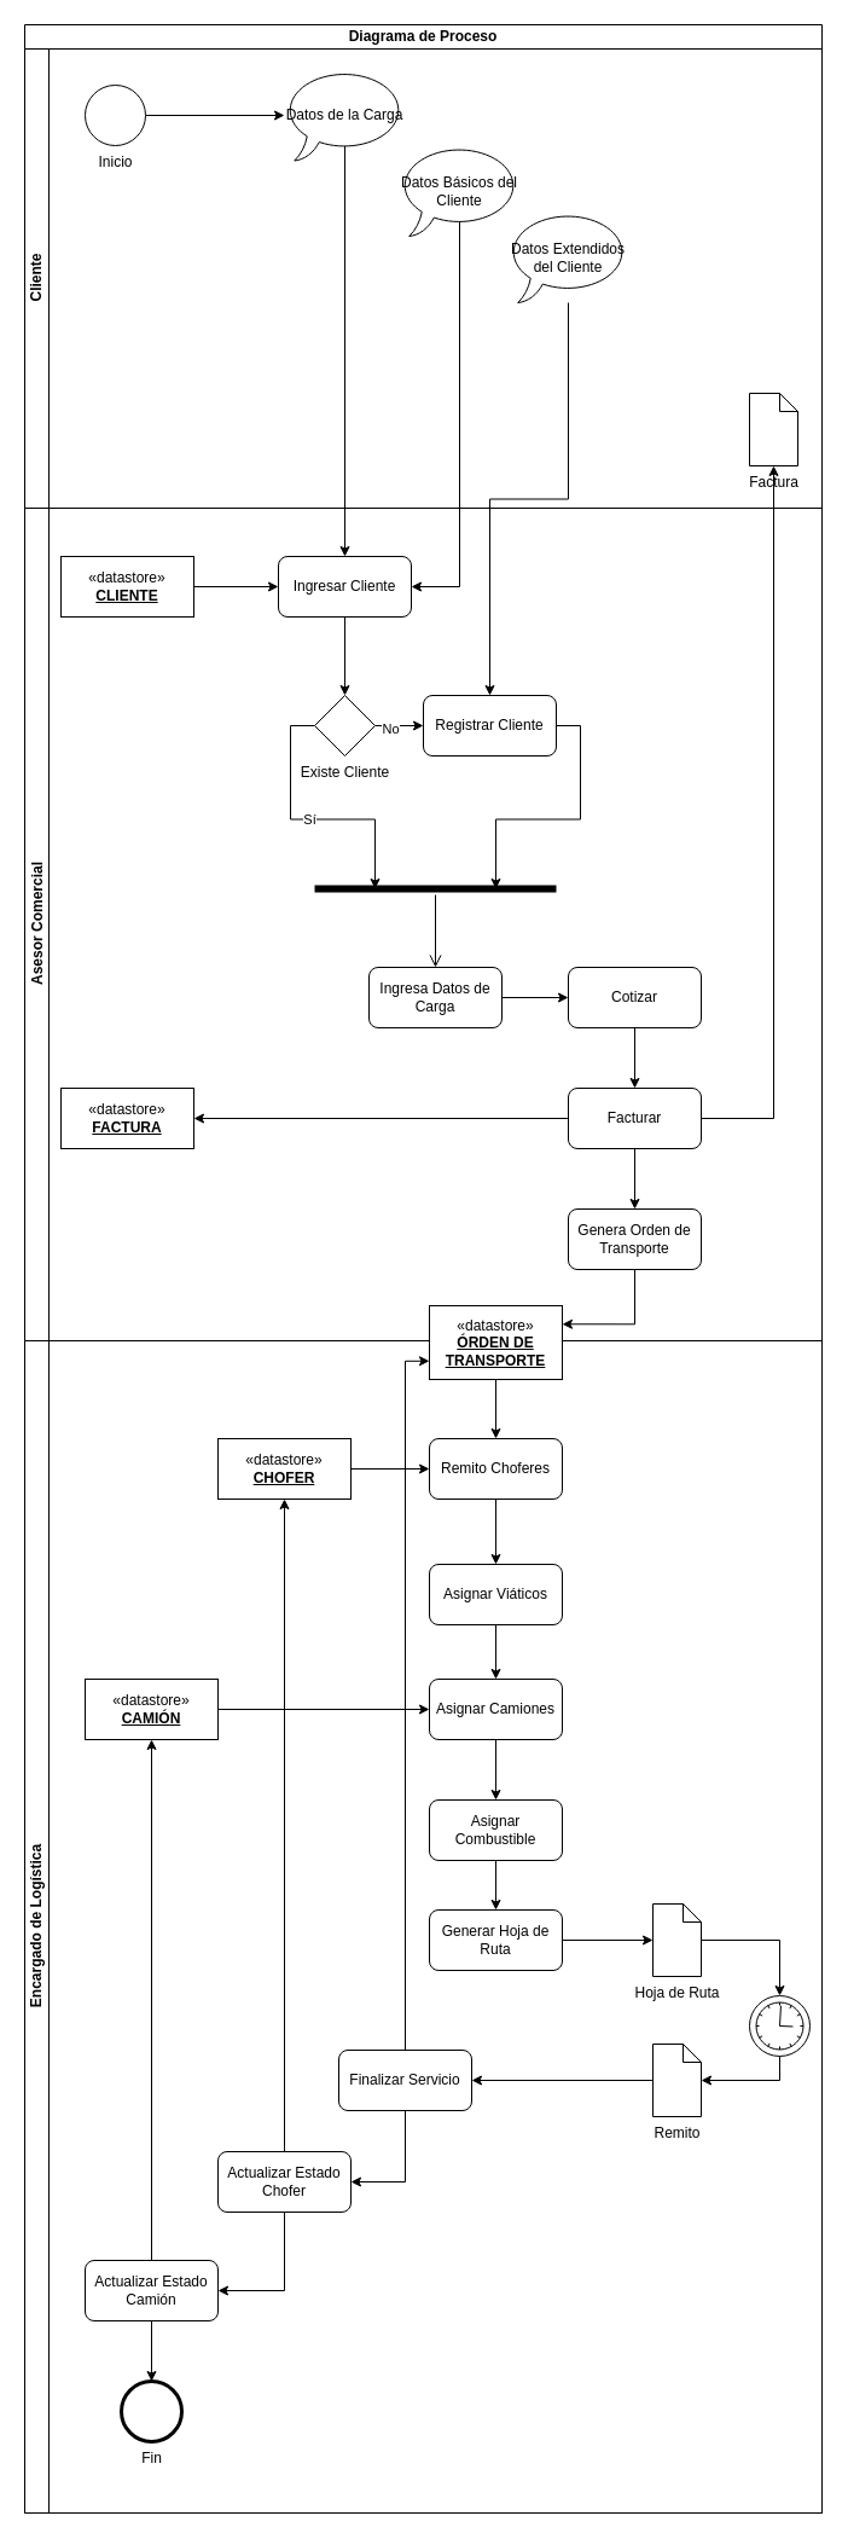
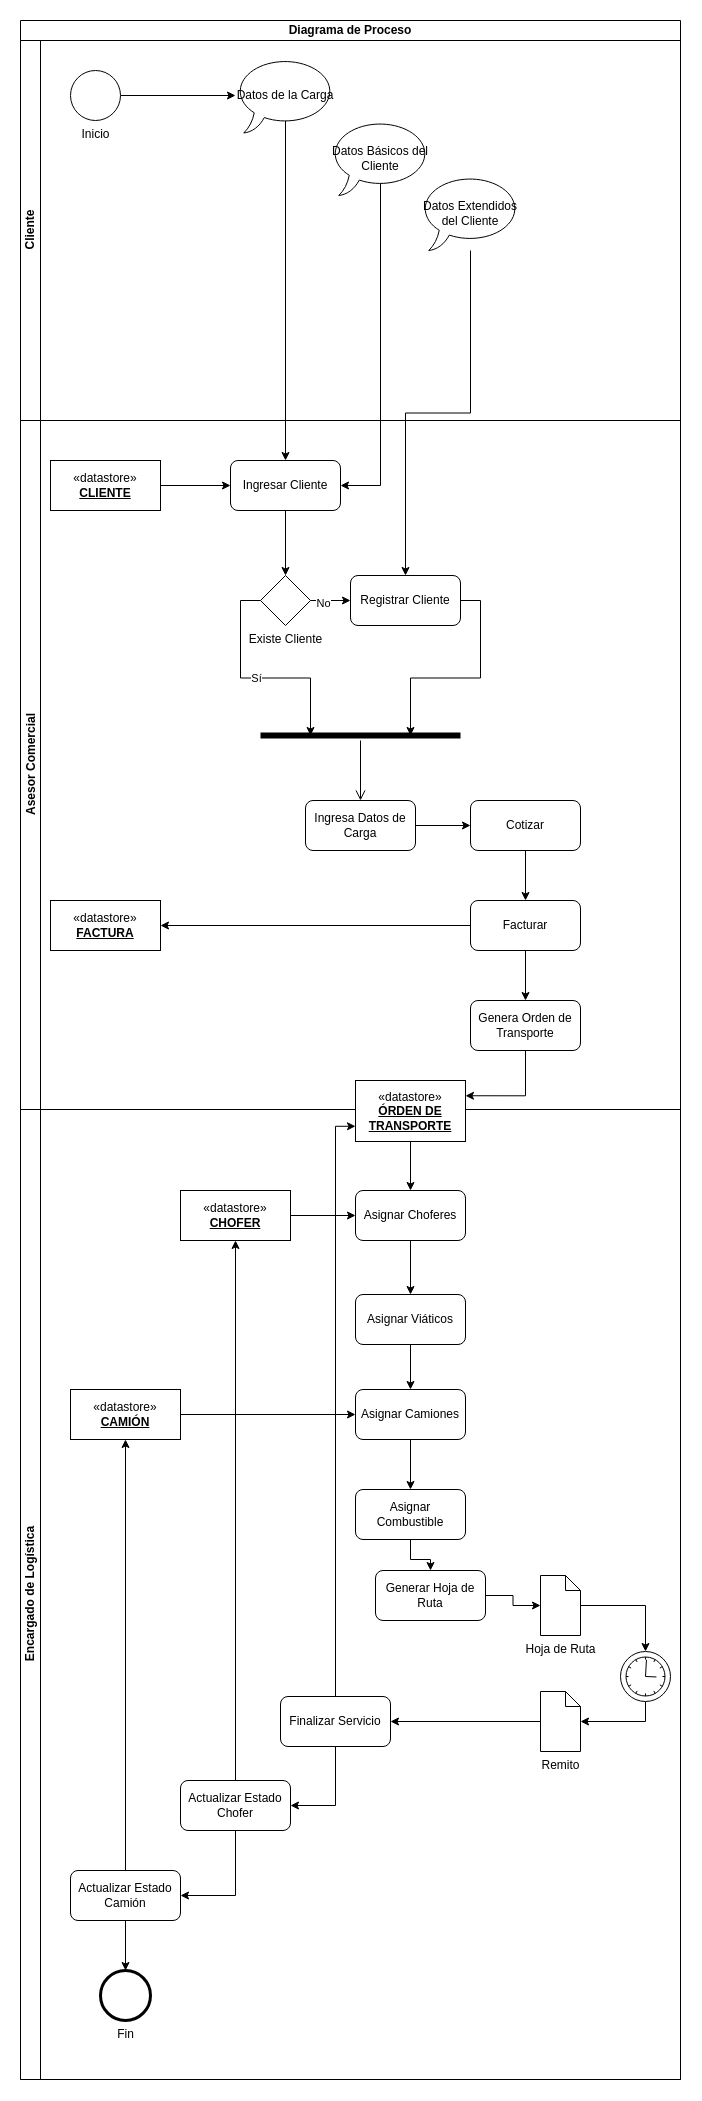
- <mxCell id="8" value="Factura" style="shape=mxgraph.bpmn.data;labelPosition=center;verticalLabelPosition=bottom;align=center;verticalAlign=top;size=15;html=1;" parent="3" vertex="1"><mxGeometry x="600" y="285" width="40" height="60" as="geometry" /></mxCell>
- <mxCell id="34" style="edgeStyle=orthogonalEdgeStyle;rounded=0;orthogonalLoop=1;jettySize=auto;html=1;entryX=0.5;entryY=1;entryDx=0;entryDy=0;entryPerimeter=0;" parent="2" source="28" target="8" edge="1"><mxGeometry relative="1" as="geometry"><mxPoint x="730" y="570" as="targetPoint" /></mxGeometry></mxCell>
- <mxCell id="49" value="Remito Choferes" style="shape=ext;rounded=1;html=1;whiteSpace=wrap;" parent="36" vertex="1"><mxGeometry x="335" y="81" width="110" height="50" as="geometry" /></mxCell>
+ <mxCell id="49" value="Asignar Choferes" style="shape=ext;rounded=1;html=1;whiteSpace=wrap;" parent="36" vertex="1"><mxGeometry x="335" y="81" width="110" height="50" as="geometry" /></mxCell>
- <mxCell id="57" value="Generar Hoja de Ruta" style="shape=ext;rounded=1;html=1;whiteSpace=wrap;" vertex="1" parent="36"><mxGeometry x="335" y="471" width="110" height="50" as="geometry" /></mxCell>
+ <mxCell id="57" value="Generar Hoja de Ruta" style="shape=ext;rounded=1;html=1;whiteSpace=wrap;" vertex="1" parent="36"><mxGeometry x="355" y="461" width="110" height="50" as="geometry" /></mxCell>
